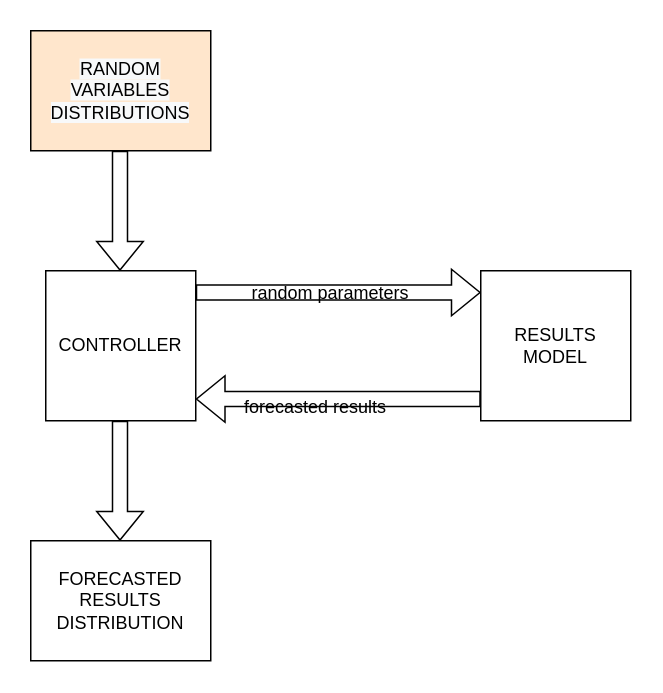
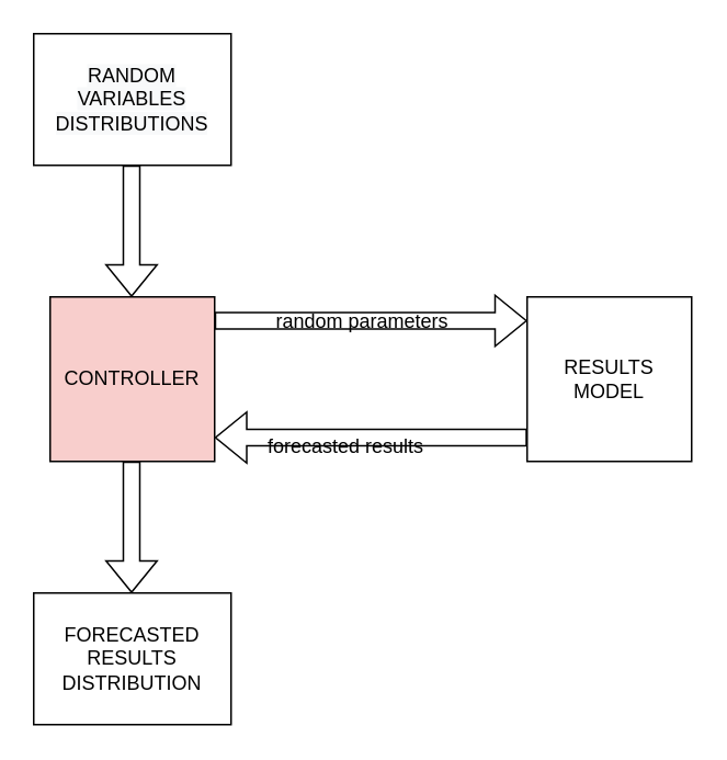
- <mxCell id="6" value="&lt;span style=&quot;color: rgb(0, 0, 0); font-family: Helvetica; font-size: 12px; font-style: normal; font-variant-ligatures: normal; font-variant-caps: normal; font-weight: 400; letter-spacing: normal; orphans: 2; text-align: center; text-indent: 0px; text-transform: none; widows: 2; word-spacing: 0px; -webkit-text-stroke-width: 0px; background-color: rgb(248, 249, 250); text-decoration-thickness: initial; text-decoration-style: initial; text-decoration-color: initial; float: none; display: inline !important;&quot;&gt;RANDOM VARIABLES DISTRIBUTIONS&lt;/span&gt;" style="rounded=0;whiteSpace=wrap;html=1;fillColor=#ffe6cc;" vertex="1" parent="1"><mxGeometry x="20" y="20" width="120" height="80" as="geometry" /></mxCell>
+ <mxCell id="6" value="&lt;span style=&quot;color: rgb(0, 0, 0); font-family: Helvetica; font-size: 12px; font-style: normal; font-variant-ligatures: normal; font-variant-caps: normal; font-weight: 400; letter-spacing: normal; orphans: 2; text-align: center; text-indent: 0px; text-transform: none; widows: 2; word-spacing: 0px; -webkit-text-stroke-width: 0px; background-color: rgb(248, 249, 250); text-decoration-thickness: initial; text-decoration-style: initial; text-decoration-color: initial; float: none; display: inline !important;&quot;&gt;RANDOM VARIABLES DISTRIBUTIONS&lt;/span&gt;" style="rounded=0;whiteSpace=wrap;html=1;" vertex="1" parent="1"><mxGeometry x="20" y="20" width="120" height="80" as="geometry" /></mxCell>
- <mxCell id="2" value="CONTROLLER" style="whiteSpace=wrap;html=1;aspect=fixed;" vertex="1" parent="1"><mxGeometry x="30" y="180" width="100" height="100" as="geometry" /></mxCell>
+ <mxCell id="2" value="CONTROLLER" style="whiteSpace=wrap;html=1;aspect=fixed;fillColor=#f8cecc;" vertex="1" parent="1"><mxGeometry x="30" y="180" width="100" height="100" as="geometry" /></mxCell>
